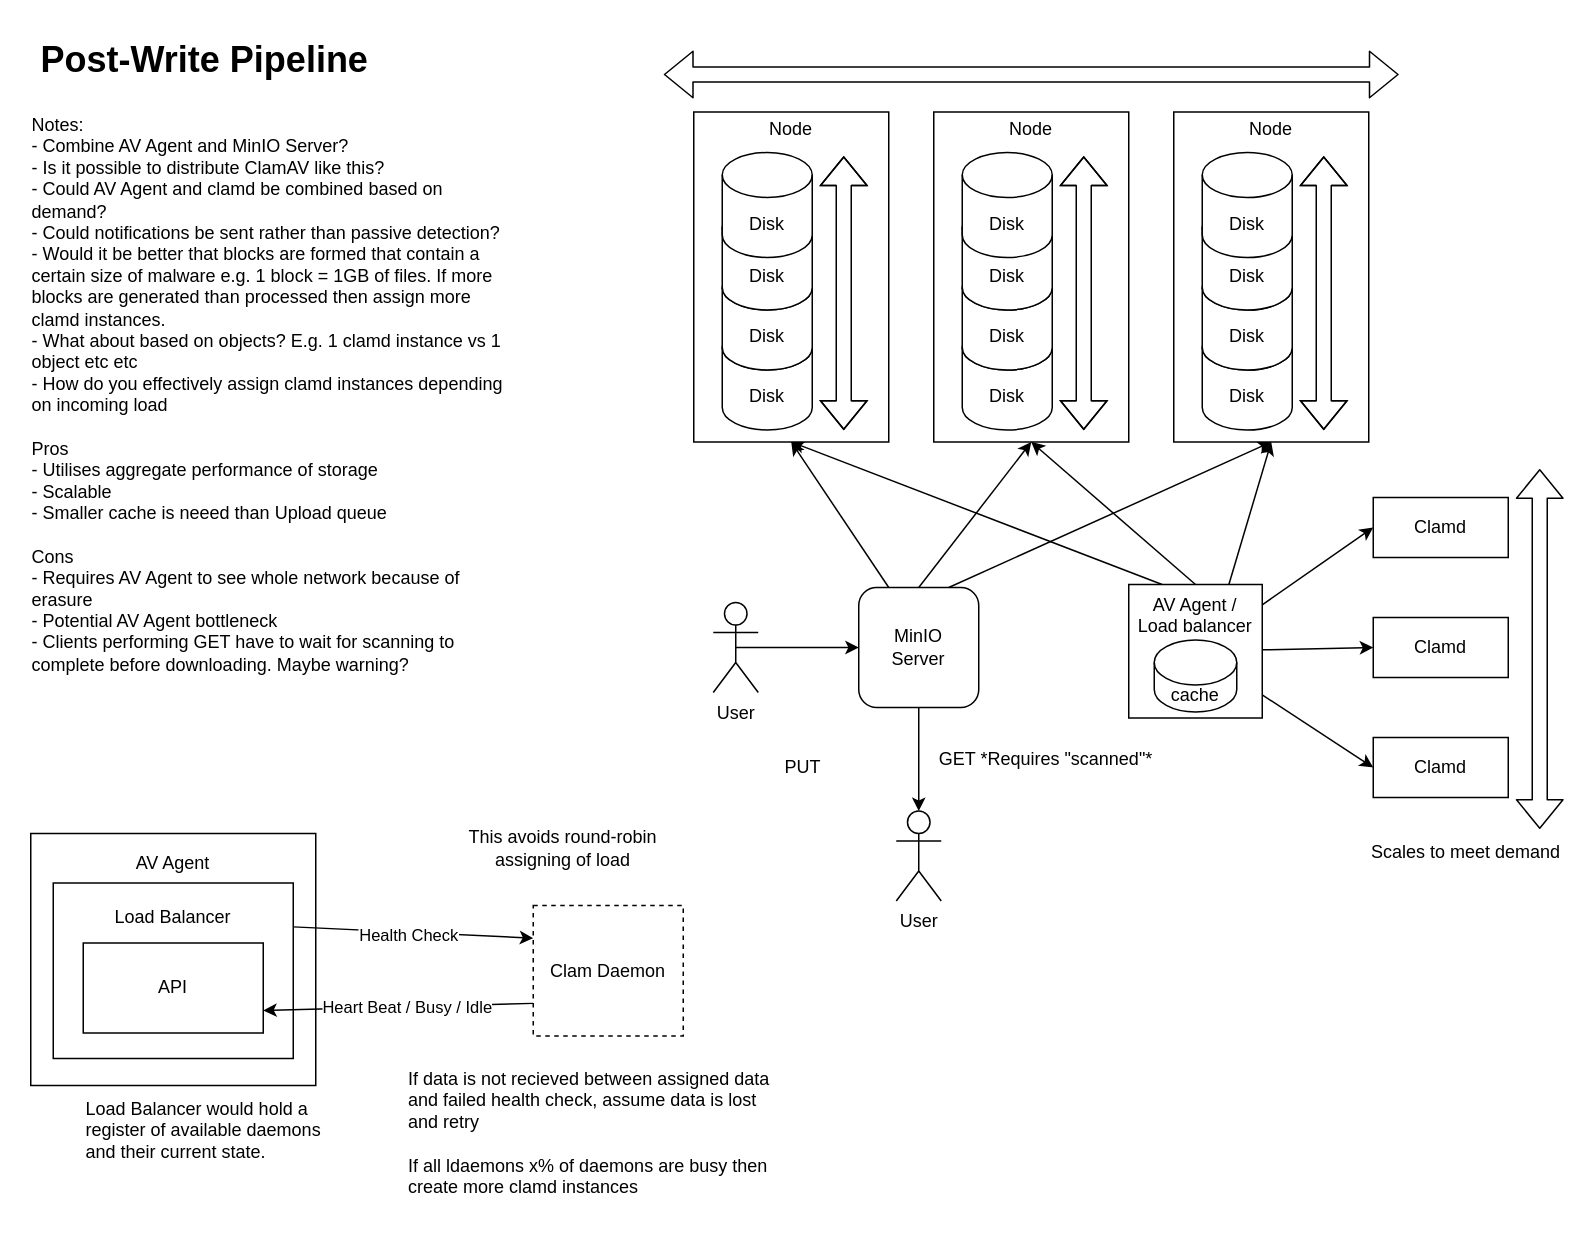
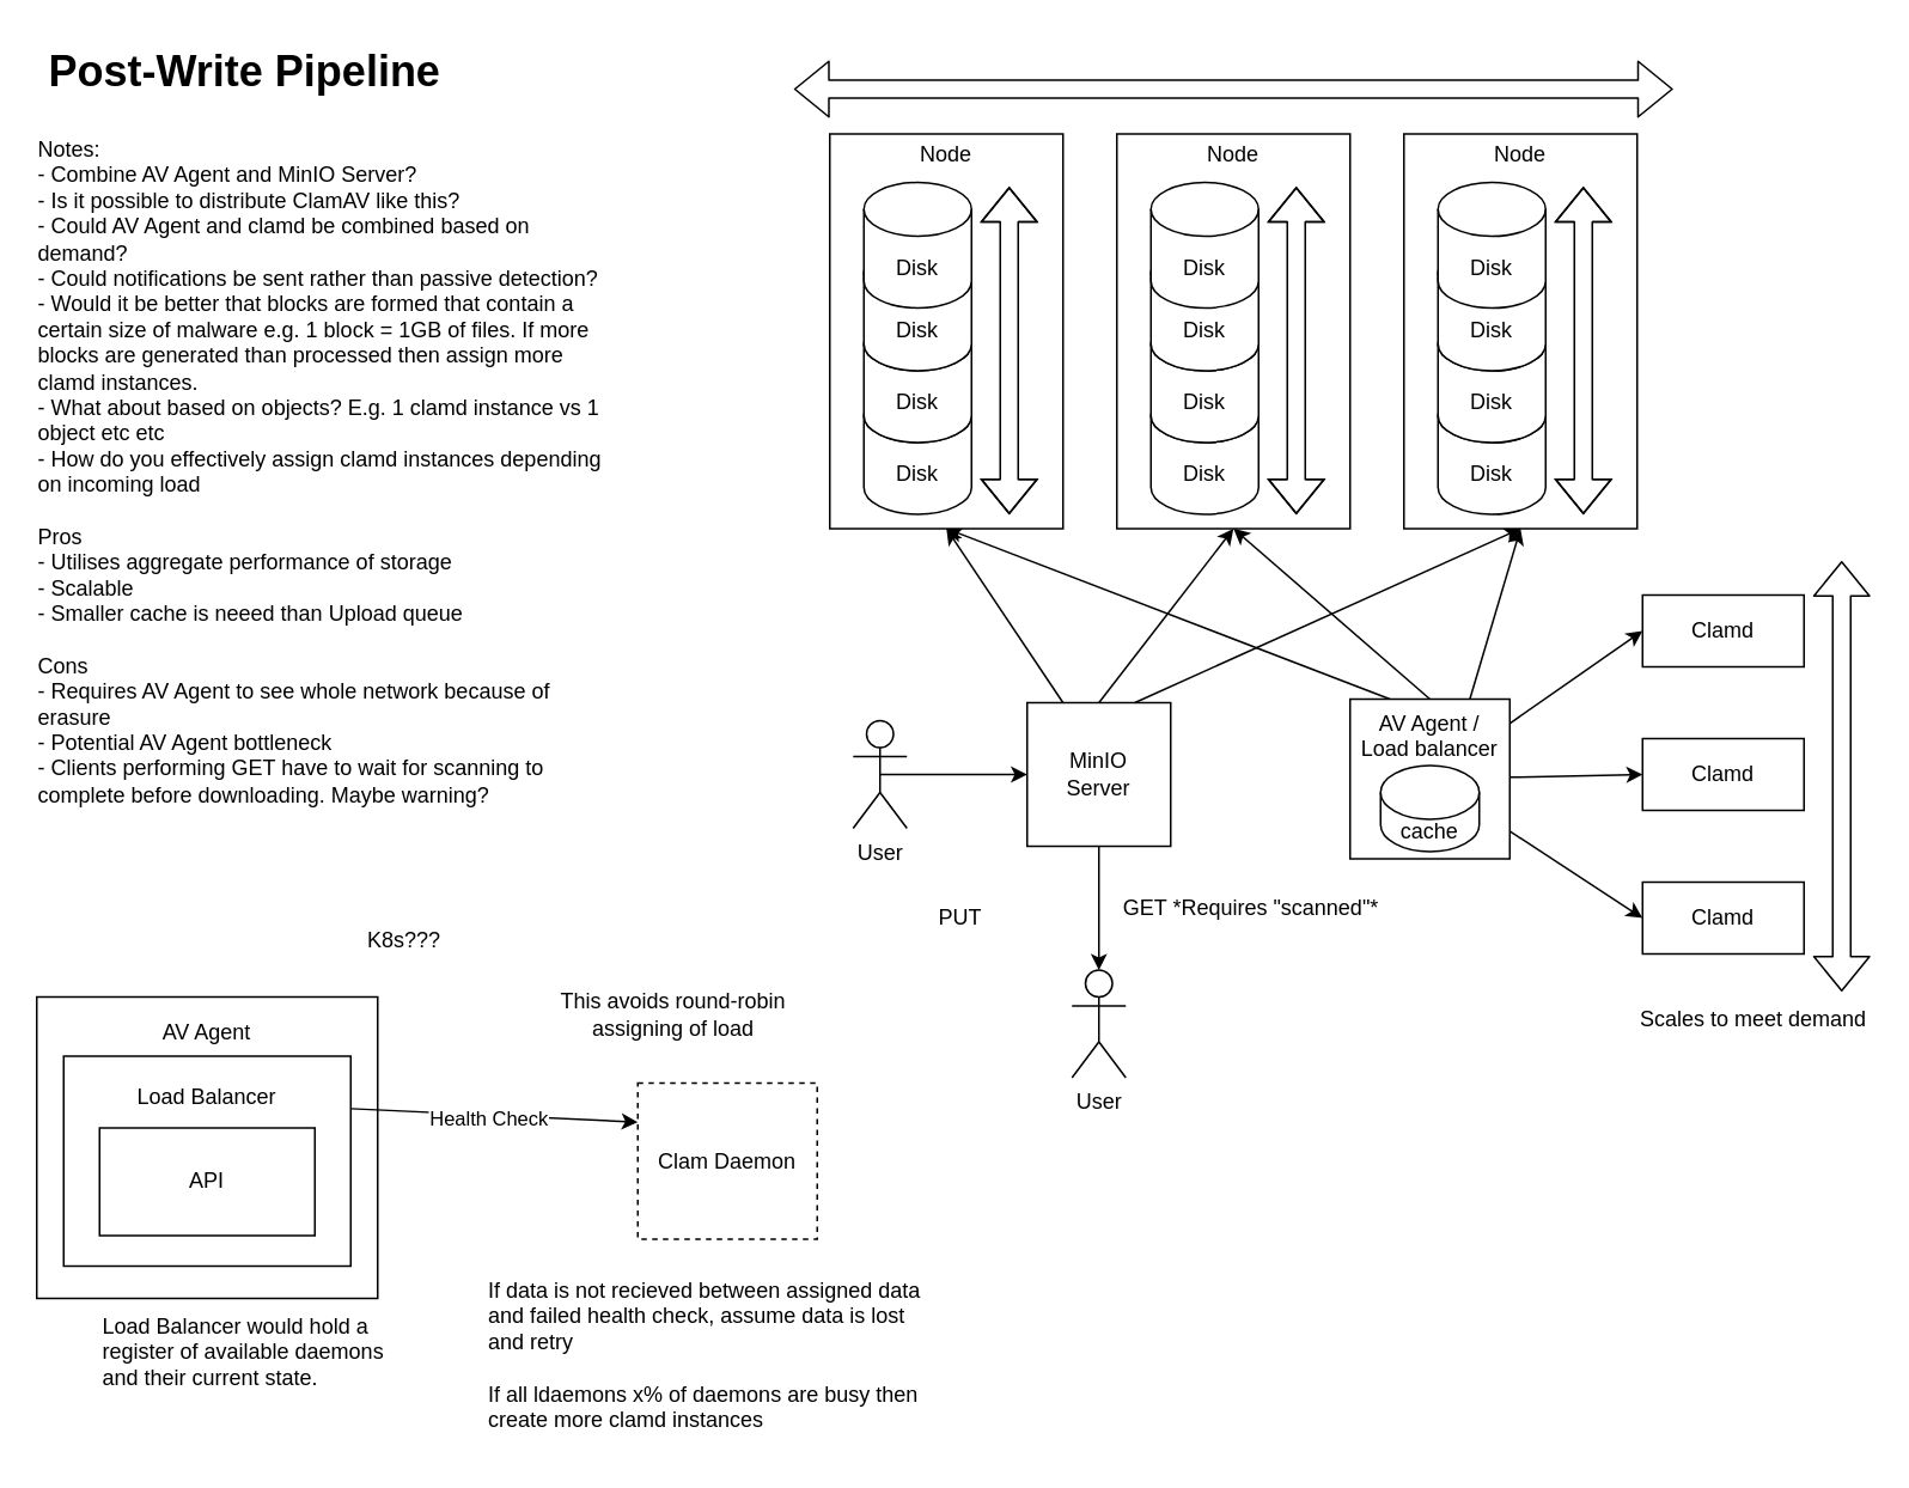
- <mxCell id="18" value="MinIO&lt;br&gt;Server" style="whiteSpace=wrap;html=1;aspect=fixed;rounded=1;" parent="1" vertex="1"><mxGeometry x="572" y="391" width="80" height="80" as="geometry" /></mxCell>
+ <mxCell id="18" value="MinIO&lt;br&gt;Server" style="whiteSpace=wrap;html=1;aspect=fixed;" parent="1" vertex="1"><mxGeometry x="572" y="391" width="80" height="80" as="geometry" /></mxCell>
+ <mxCell id="61" value="K8s???" style="text;html=1;strokeColor=none;fillColor=none;align=center;verticalAlign=middle;whiteSpace=wrap;rounded=0;" vertex="1" parent="1"><mxGeometry x="195" y="509" width="60" height="30" as="geometry" /></mxCell>
- <mxCell id="52" style="edgeStyle=none;html=1;exitX=0;exitY=0.75;exitDx=0;exitDy=0;entryX=1;entryY=0.75;entryDx=0;entryDy=0;" edge="1" parent="1" source="54" target="57"><mxGeometry relative="1" as="geometry" /></mxCell>
- <mxCell id="53" value="Heart Beat / Busy / Idle" style="edgeLabel;html=1;align=center;verticalAlign=middle;resizable=0;points=[];" vertex="1" connectable="0" parent="52"><mxGeometry x="-0.054" relative="1" as="geometry"><mxPoint as="offset" /></mxGeometry></mxCell>
